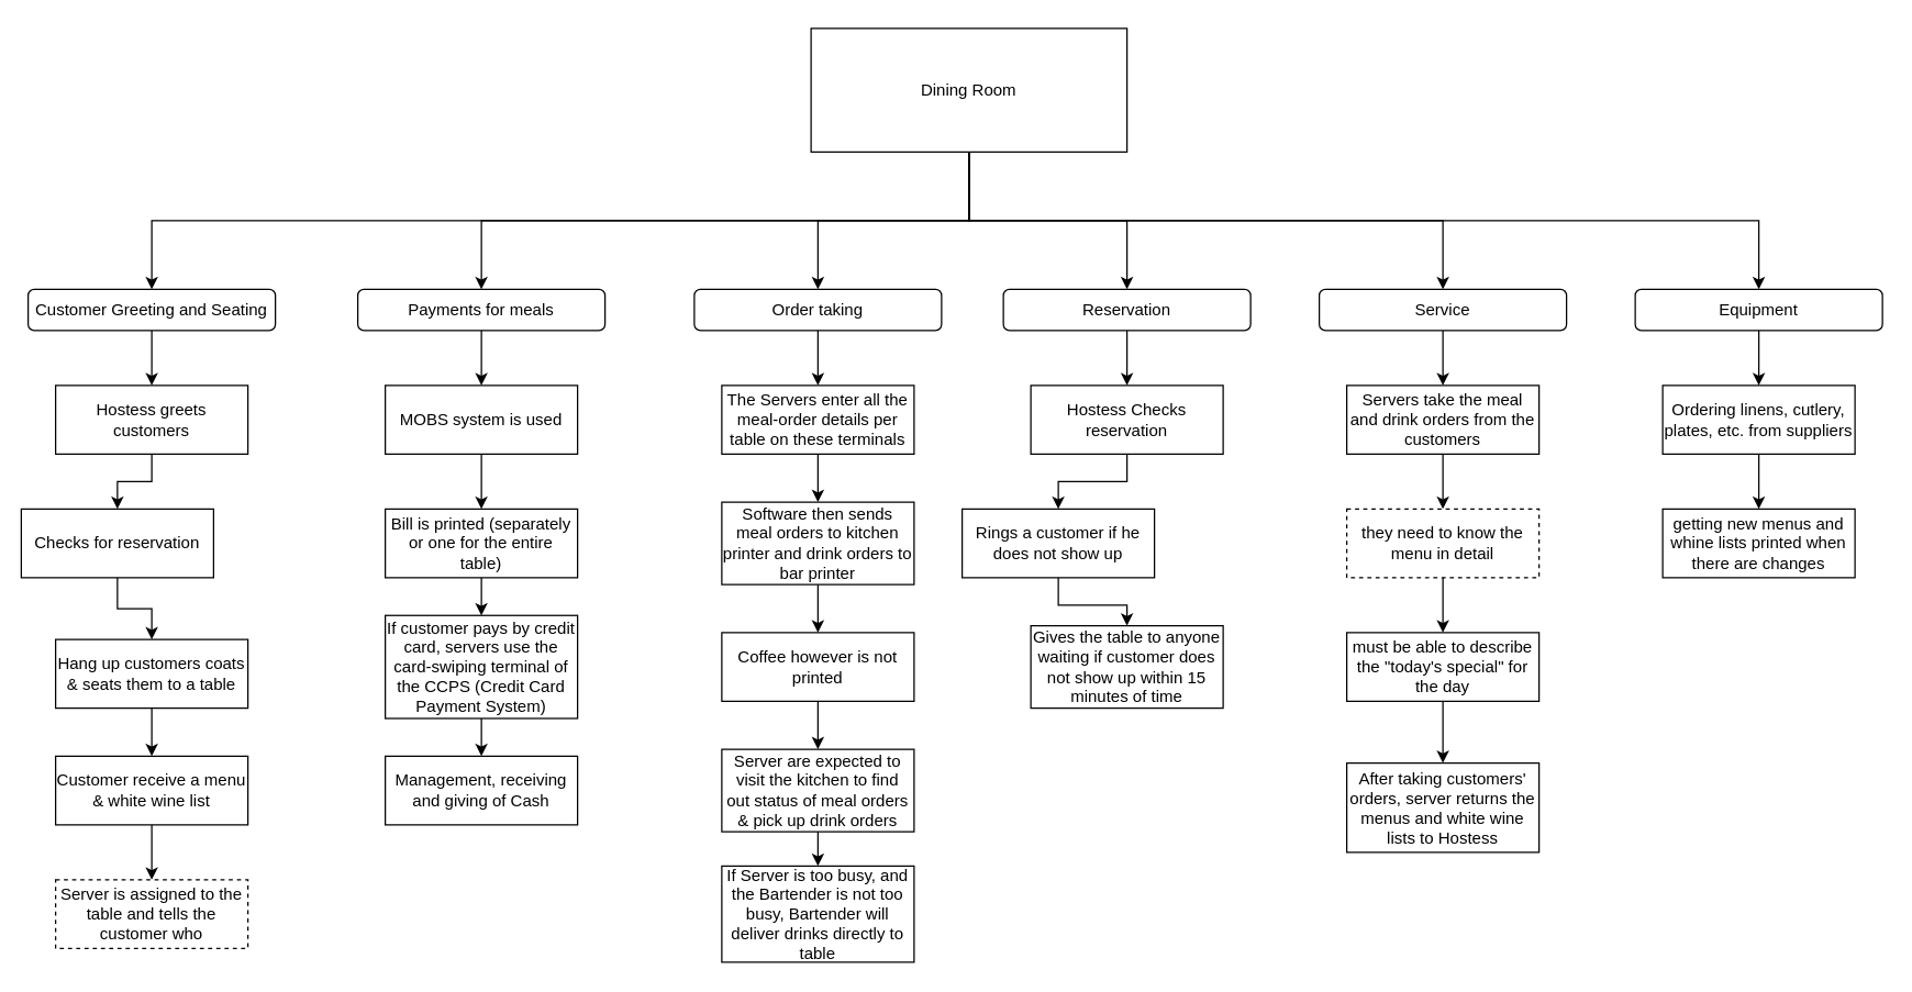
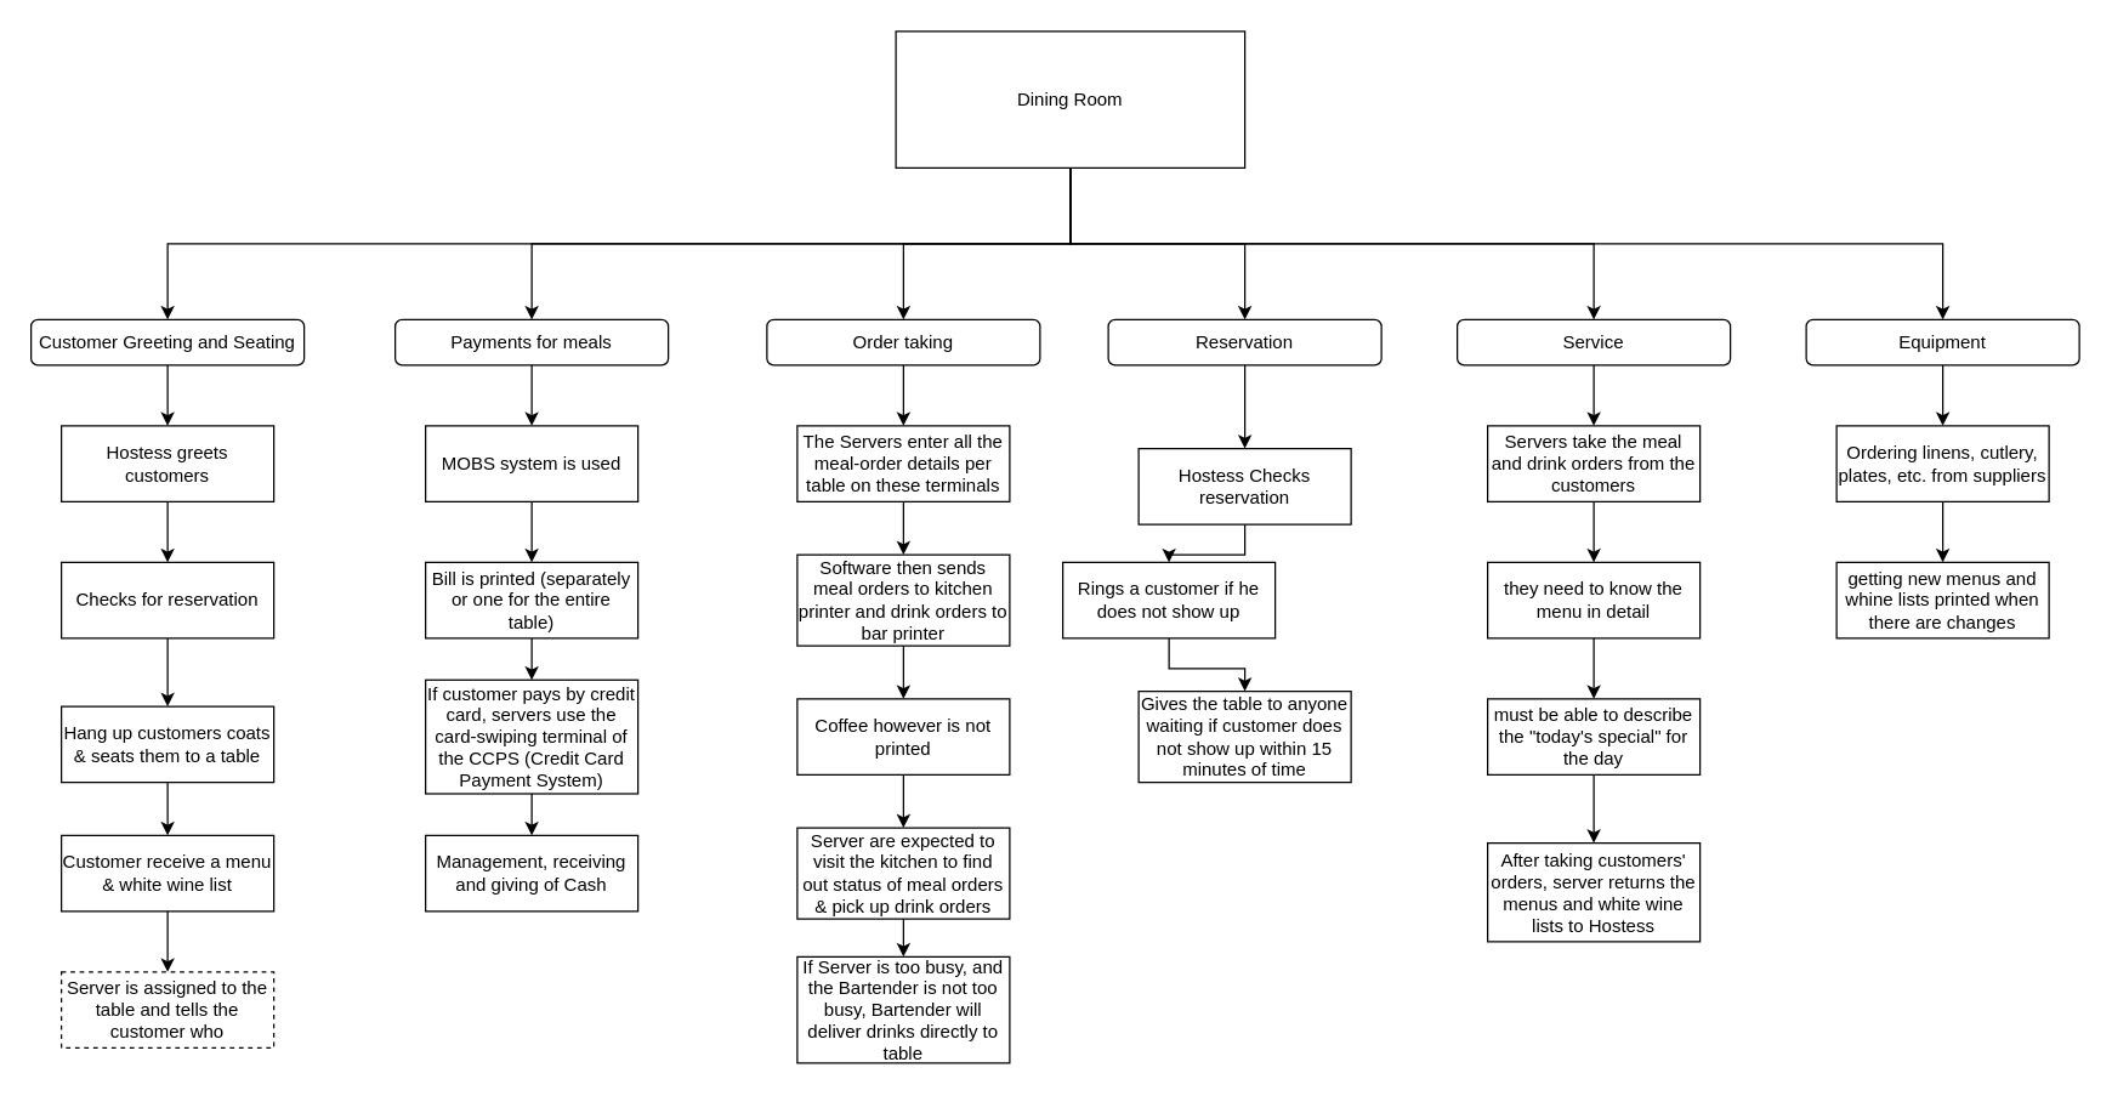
- <mxCell id="26" value="Hostess Checks reservation" style="rounded=0;whiteSpace=wrap;html=1;" vertex="1" parent="1"><mxGeometry x="750" y="280" width="140" height="50" as="geometry" /></mxCell>
+ <mxCell id="26" value="Hostess Checks reservation" style="rounded=0;whiteSpace=wrap;html=1;" vertex="1" parent="1"><mxGeometry x="750" y="295" width="140" height="50" as="geometry" /></mxCell>
- <mxCell id="44" value="Checks for reservation" style="rounded=0;whiteSpace=wrap;html=1;" vertex="1" parent="1"><mxGeometry x="15" y="370" width="140" height="50" as="geometry" /></mxCell>
+ <mxCell id="44" value="Checks for reservation" style="rounded=0;whiteSpace=wrap;html=1;" vertex="1" parent="1"><mxGeometry x="40" y="370" width="140" height="50" as="geometry" /></mxCell>
- <mxCell id="53" value="they need to know the menu in detail" style="rounded=0;whiteSpace=wrap;html=1;dashed=1;" vertex="1" parent="1"><mxGeometry x="980" y="370" width="140" height="50" as="geometry" /></mxCell>
+ <mxCell id="53" value="they need to know the menu in detail" style="rounded=0;whiteSpace=wrap;html=1;" vertex="1" parent="1"><mxGeometry x="980" y="370" width="140" height="50" as="geometry" /></mxCell>
